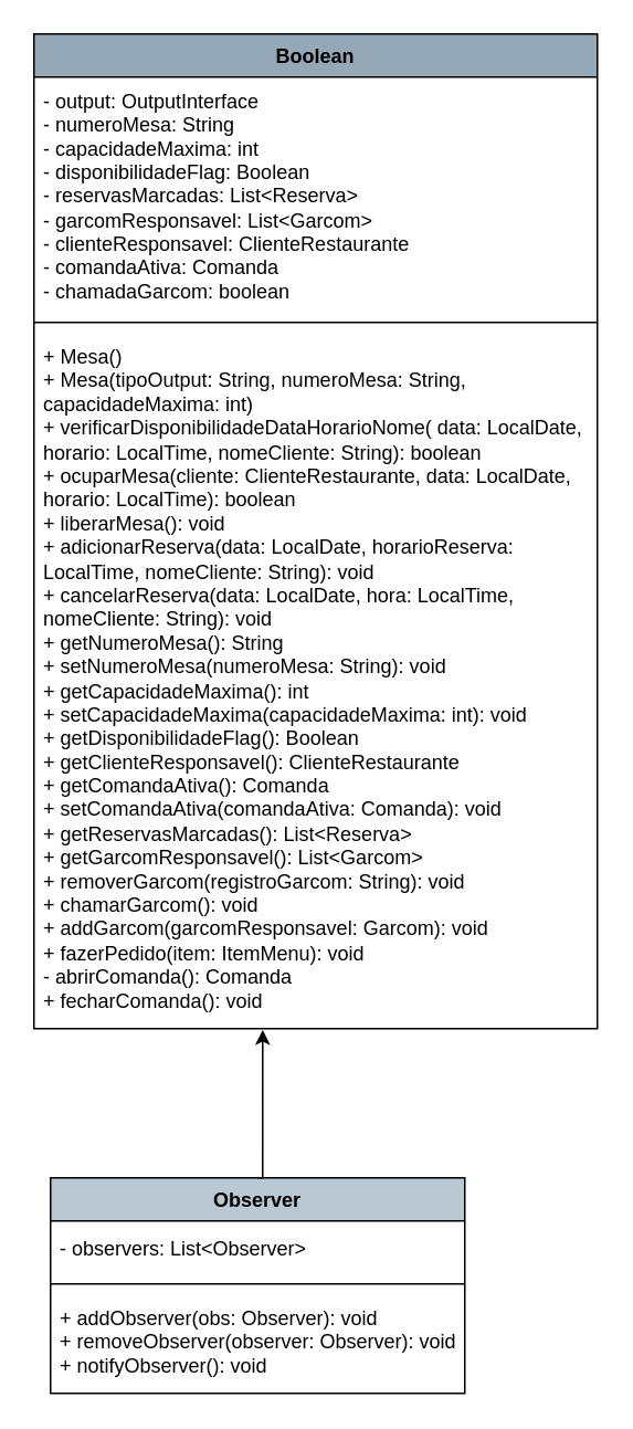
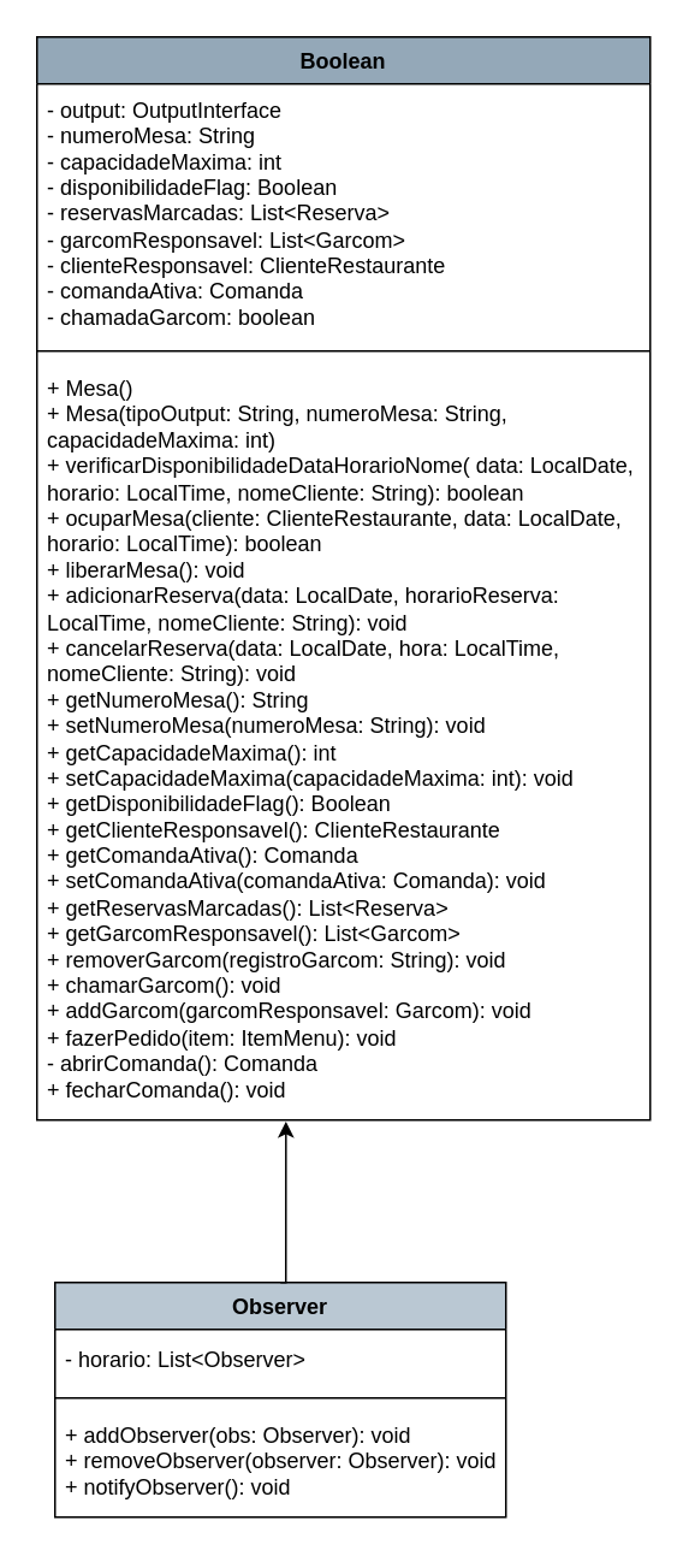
- <mxCell id="7" value="- observers: List&amp;lt;Observer&amp;gt;" style="text;strokeColor=none;fillColor=none;align=left;verticalAlign=middle;spacingLeft=4;spacingRight=4;overflow=hidden;rotatable=0;points=[[0,0.5],[1,0.5]];portConstraint=eastwest;whiteSpace=wrap;html=1;" vertex="1" parent="6"><mxGeometry y="26" width="250" height="34" as="geometry" /></mxCell>
+ <mxCell id="7" value="- horario: List&amp;lt;Observer&amp;gt;" style="text;strokeColor=none;fillColor=none;align=left;verticalAlign=middle;spacingLeft=4;spacingRight=4;overflow=hidden;rotatable=0;points=[[0,0.5],[1,0.5]];portConstraint=eastwest;whiteSpace=wrap;html=1;" vertex="1" parent="6"><mxGeometry y="26" width="250" height="34" as="geometry" /></mxCell>
